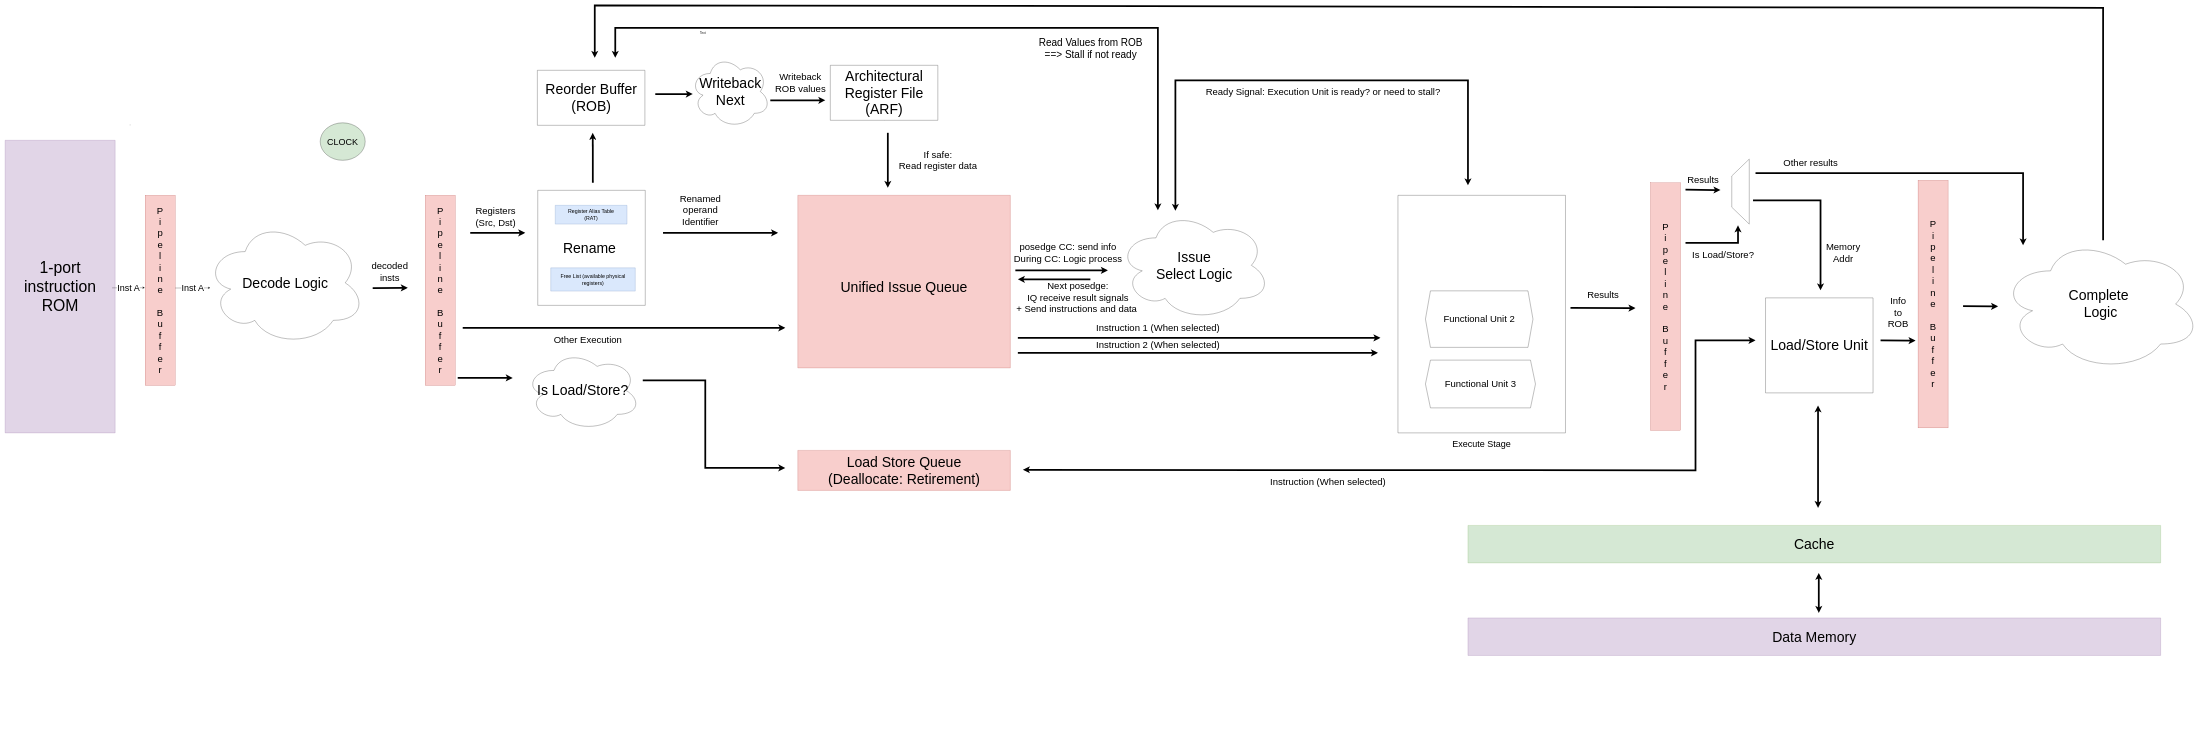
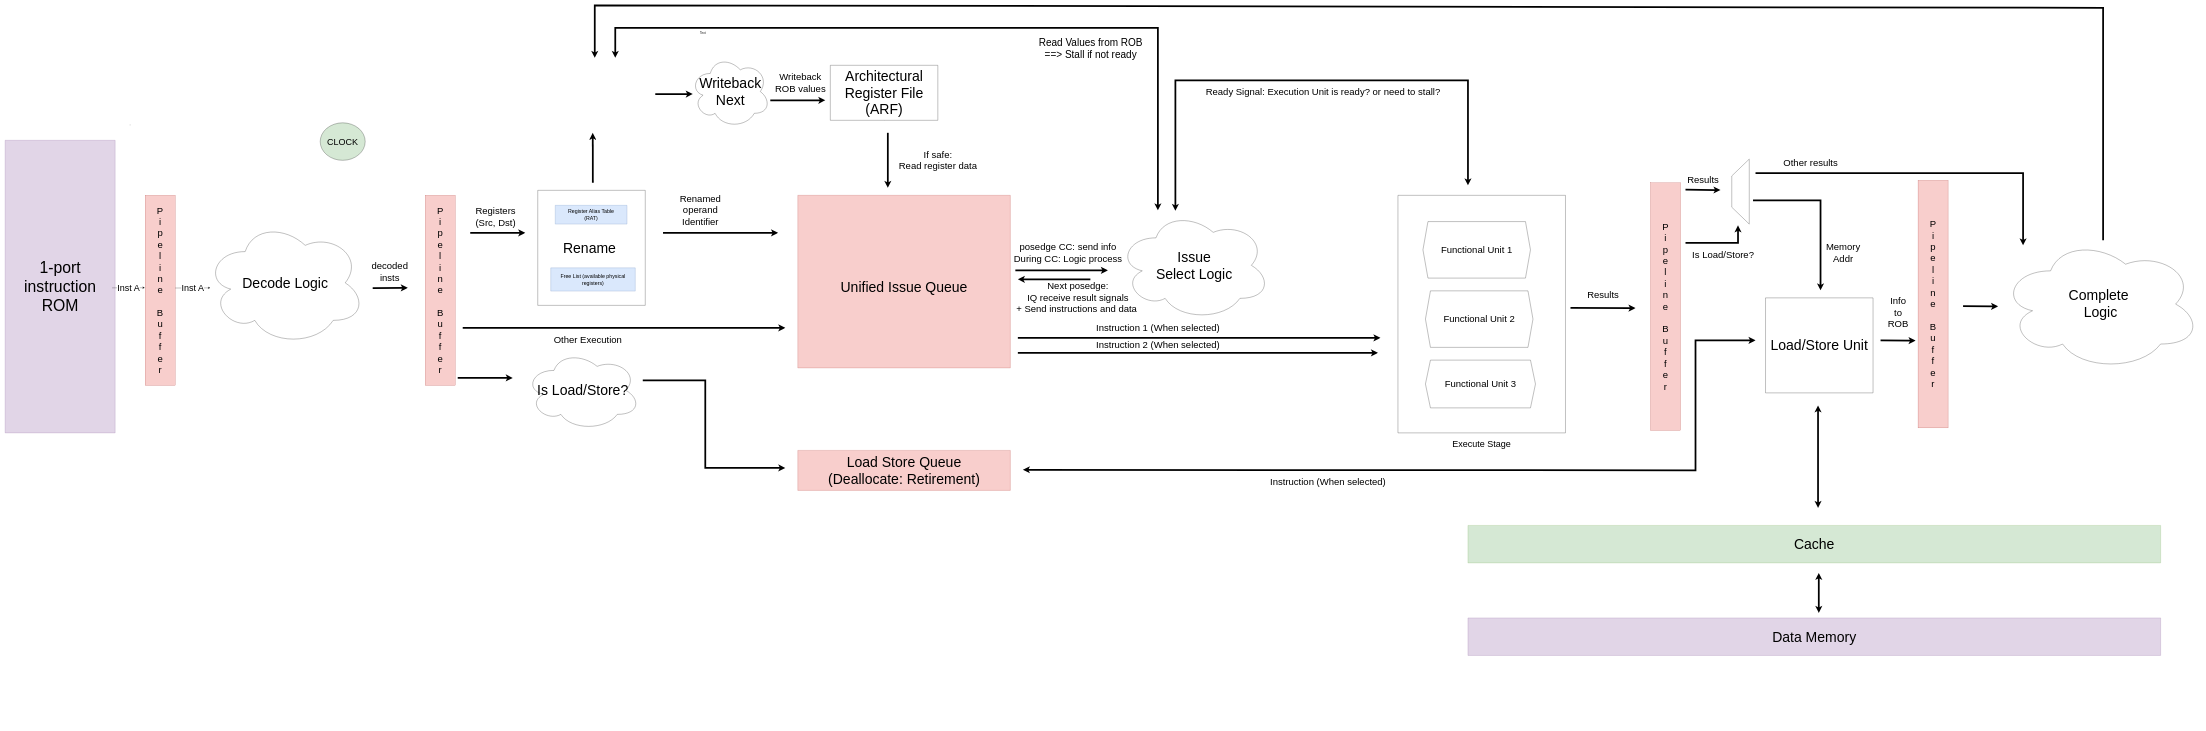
- <mxCell id="22" value="&lt;div style=&quot;&quot;&gt;&lt;span style=&quot;background-color: initial;&quot;&gt;&lt;font style=&quot;font-size: 56px;&quot;&gt;Reorder Buffer&lt;br&gt;(ROB)&lt;/font&gt;&lt;/span&gt;&lt;/div&gt;" style="verticalLabelPosition=middle;verticalAlign=middle;html=1;shape=mxgraph.basic.rect;fillColor2=none;strokeWidth=1;size=20;indent=5;fontFamily=Helvetica;fontSize=36;labelPosition=center;align=center;whiteSpace=wrap;" parent="1" vertex="1"><mxGeometry x="2148.5" y="280" width="430" height="220" as="geometry" /></mxCell>
+ <mxCell id="34" value="Functional Unit 1" style="shape=hexagon;perimeter=hexagonPerimeter2;whiteSpace=wrap;html=1;fixedSize=1;labelBackgroundColor=none;fontSize=38;" parent="1" vertex="1"><mxGeometry x="5690" y="885" width="430" height="226" as="geometry" /></mxCell>
